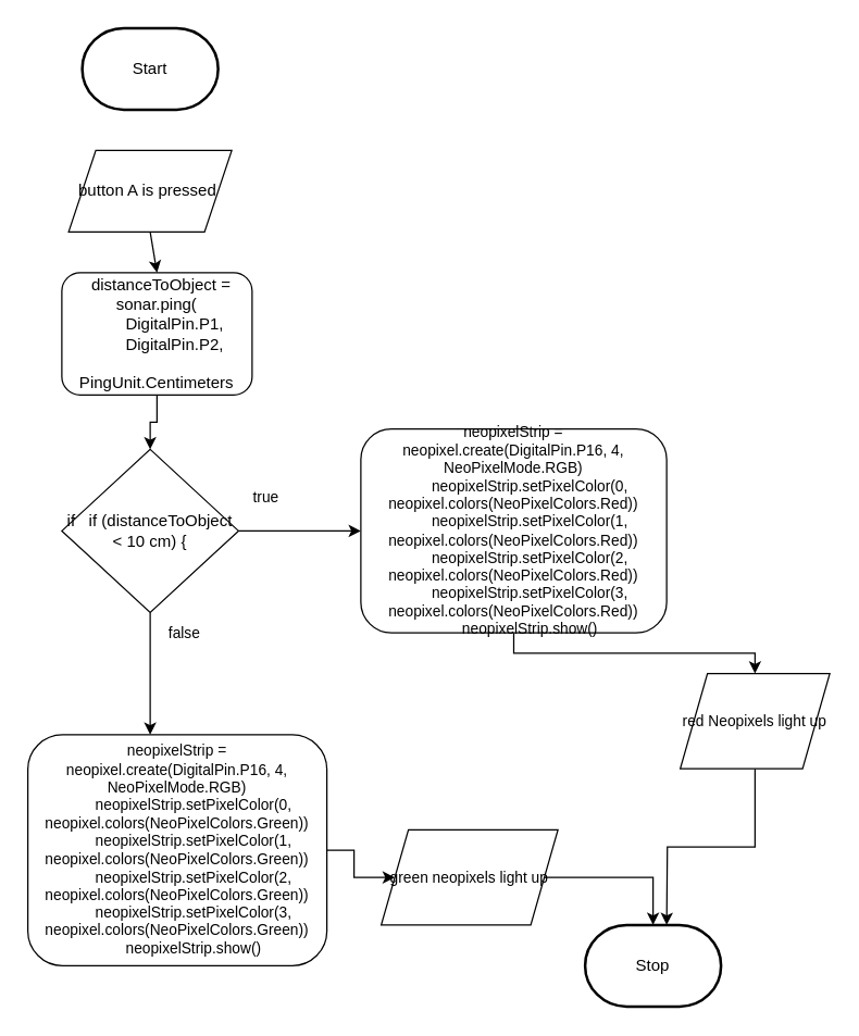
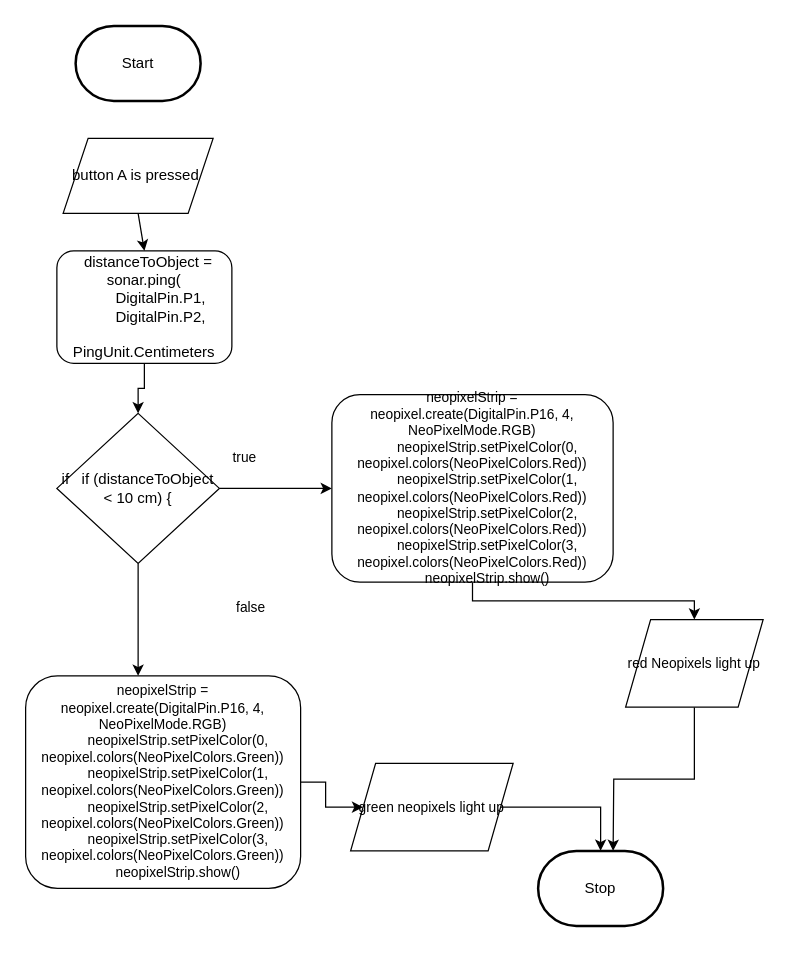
- <mxCell id="12" value="false" style="text;html=1;align=center;verticalAlign=middle;resizable=0;points=[];autosize=1;strokeColor=none;fillColor=none;fontSize=11;fontFamily=Helvetica;fontColor=default;" vertex="1" parent="1"><mxGeometry x="110" y="450" width="50" height="30" as="geometry" /></mxCell>
+ <mxCell id="12" value="false" style="text;html=1;align=center;verticalAlign=middle;resizable=0;points=[];autosize=1;strokeColor=none;fillColor=none;fontSize=11;fontFamily=Helvetica;fontColor=default;" vertex="1" parent="1"><mxGeometry x="175" y="470" width="50" height="30" as="geometry" /></mxCell>
